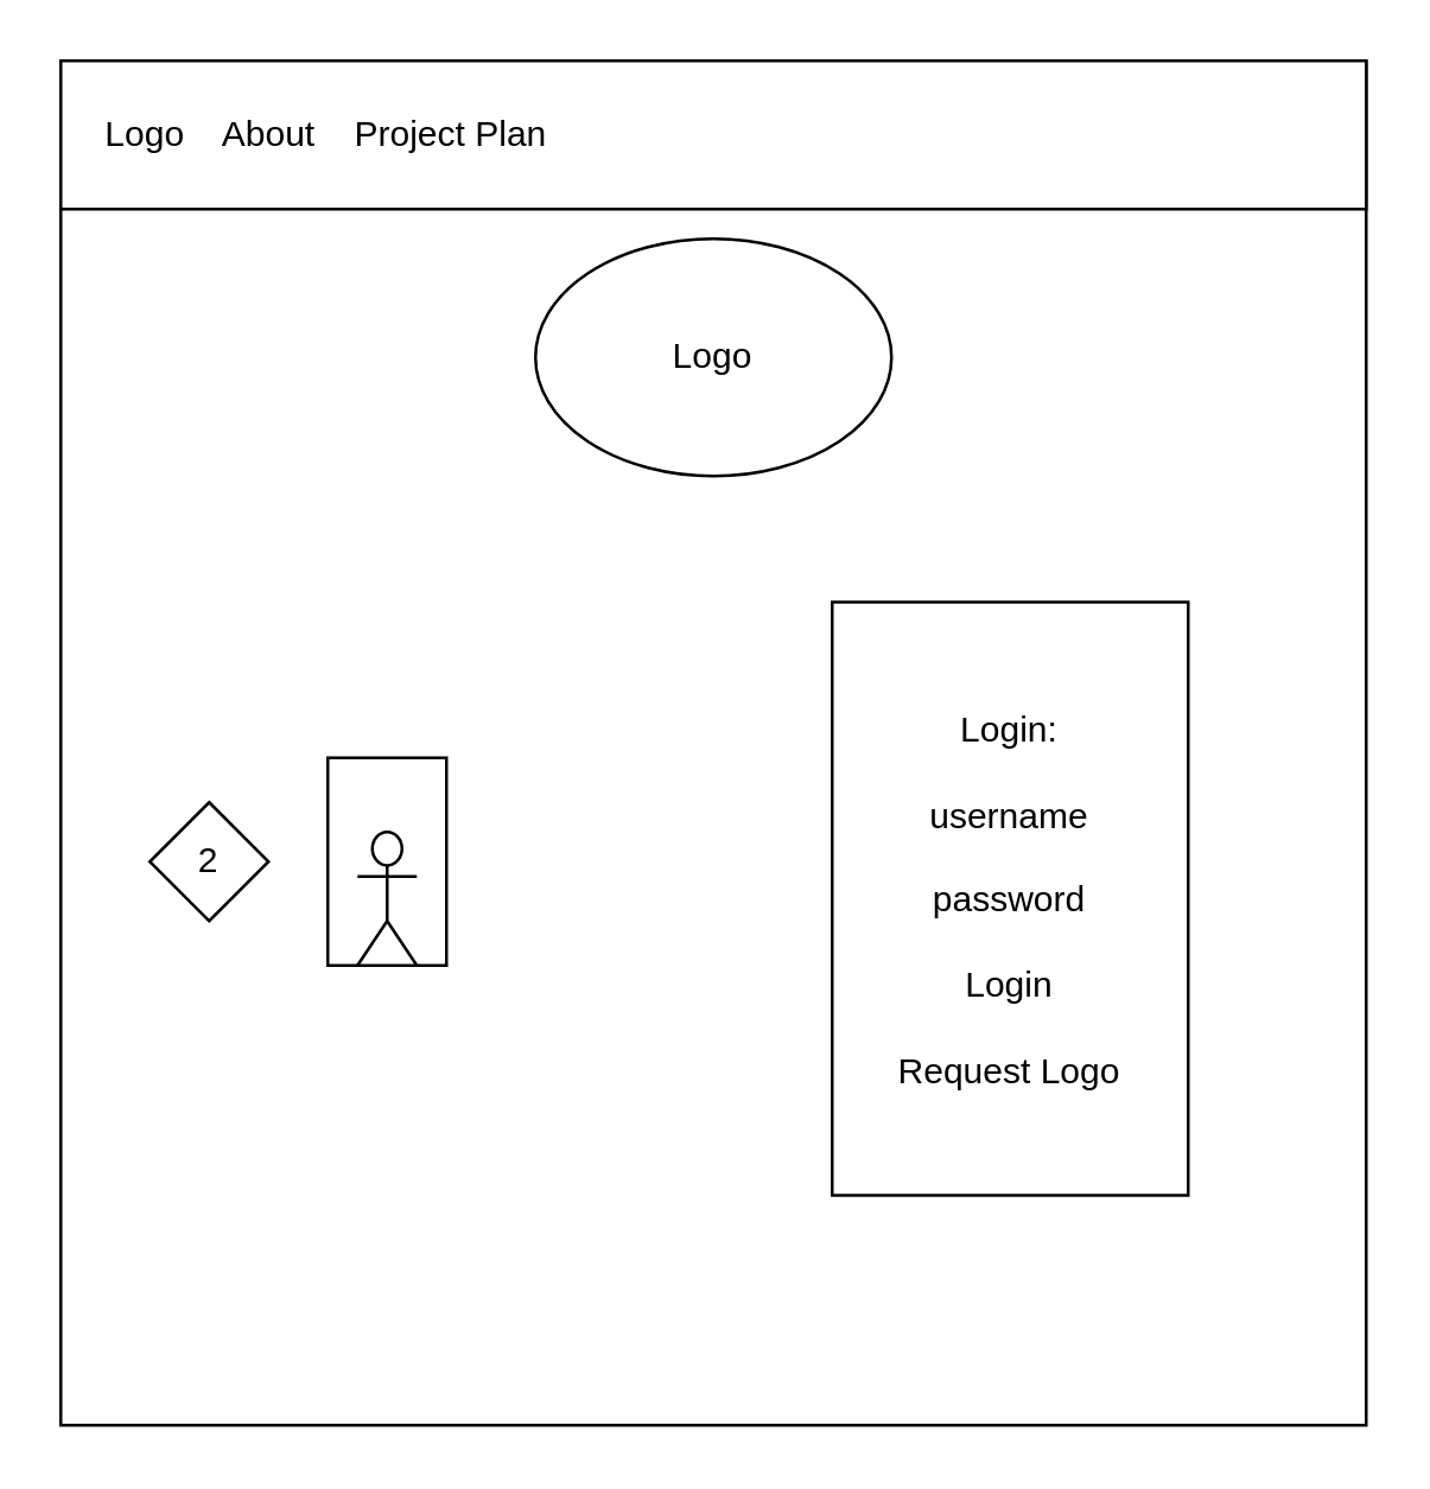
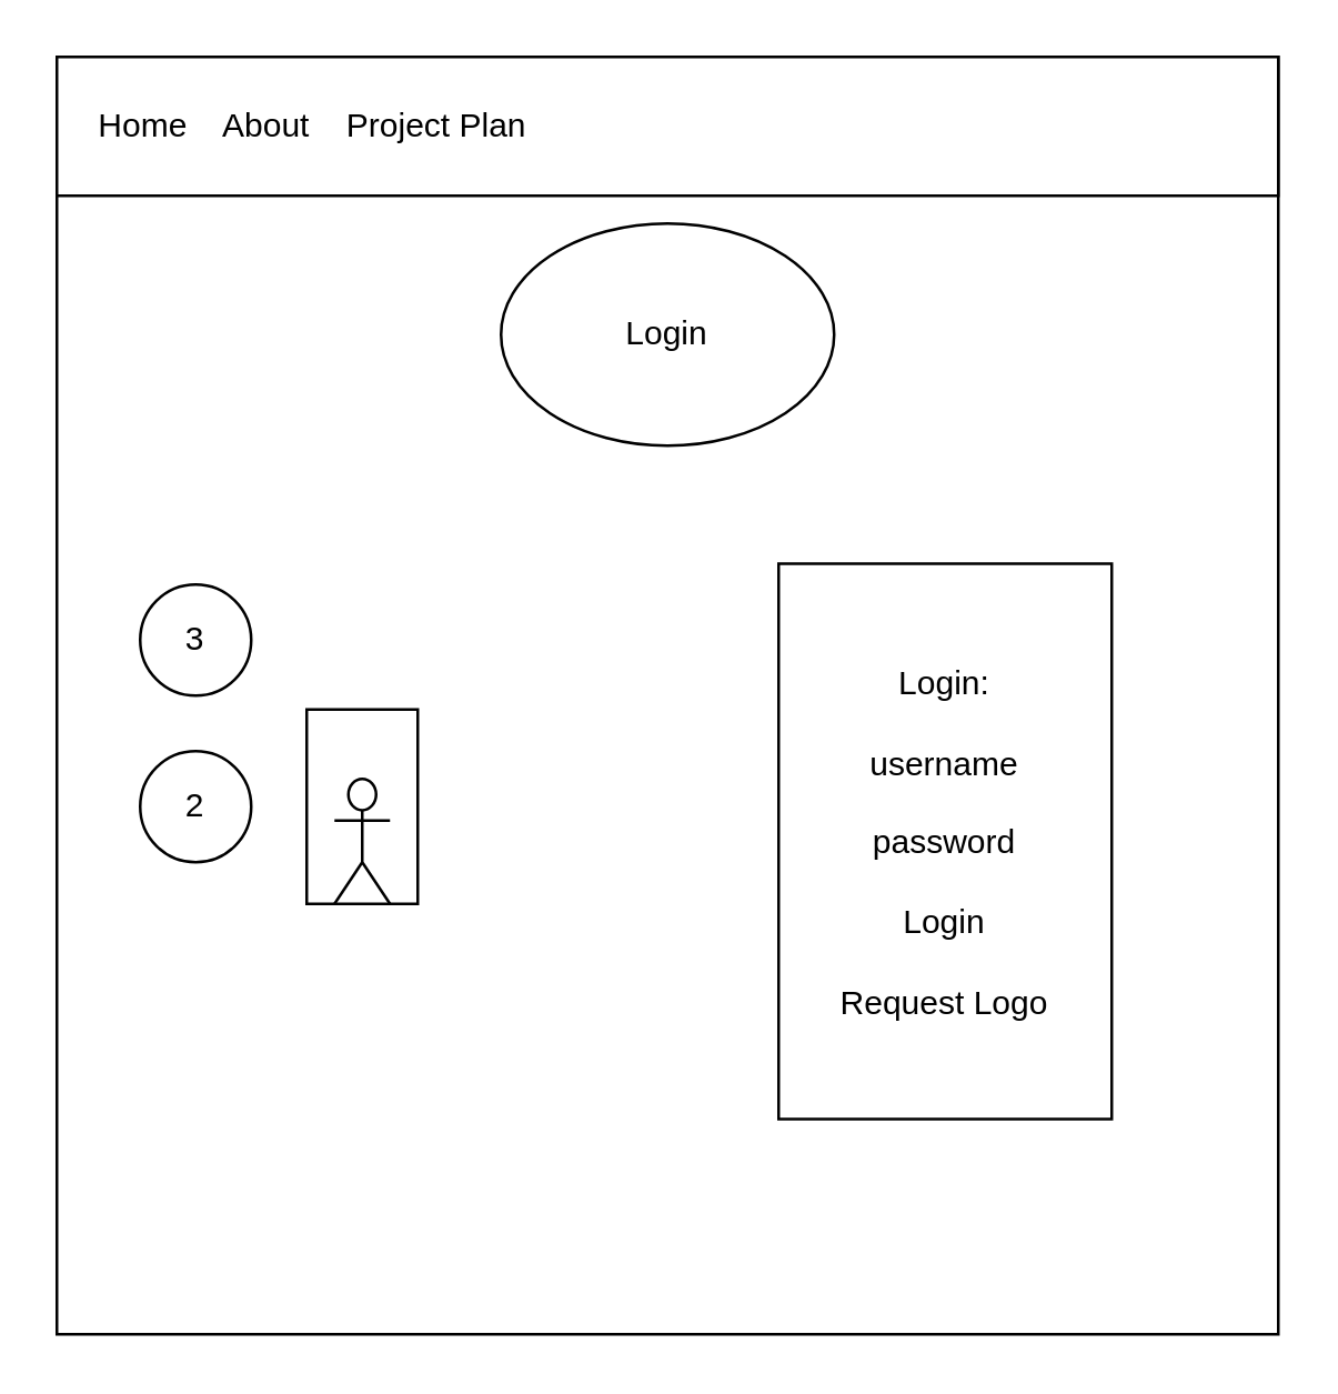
- <mxCell id="3" value="&amp;nbsp; &amp;nbsp; Logo&amp;nbsp; &amp;nbsp; About&amp;nbsp; &amp;nbsp; Project Plan" style="rounded=0;whiteSpace=wrap;html=1;align=left;" vertex="1" parent="1"><mxGeometry x="20" y="20" width="440" height="50" as="geometry" /></mxCell>
+ <mxCell id="3" value="&amp;nbsp; &amp;nbsp; Home&amp;nbsp; &amp;nbsp; About&amp;nbsp; &amp;nbsp; Project Plan" style="rounded=0;whiteSpace=wrap;html=1;align=left;" vertex="1" parent="1"><mxGeometry x="20" y="20" width="440" height="50" as="geometry" /></mxCell>
- <mxCell id="4" value="Logo" style="ellipse;whiteSpace=wrap;html=1;" vertex="1" parent="1"><mxGeometry x="180" y="80" width="120" height="80" as="geometry" /></mxCell>
+ <mxCell id="4" value="Login" style="ellipse;whiteSpace=wrap;html=1;" vertex="1" parent="1"><mxGeometry x="180" y="80" width="120" height="80" as="geometry" /></mxCell>
+ <mxCell id="5" value="3" style="ellipse;whiteSpace=wrap;html=1;aspect=fixed;" vertex="1" parent="1"><mxGeometry x="50" y="210" width="40" height="40" as="geometry" /></mxCell>
- <mxCell id="6" value="2" style="rhombus;whiteSpace=wrap;html=1;aspect=fixed;" vertex="1" parent="1"><mxGeometry x="50" y="270" width="40" height="40" as="geometry" /></mxCell>
+ <mxCell id="6" value="2" style="ellipse;whiteSpace=wrap;html=1;aspect=fixed;" vertex="1" parent="1"><mxGeometry x="50" y="270" width="40" height="40" as="geometry" /></mxCell>
